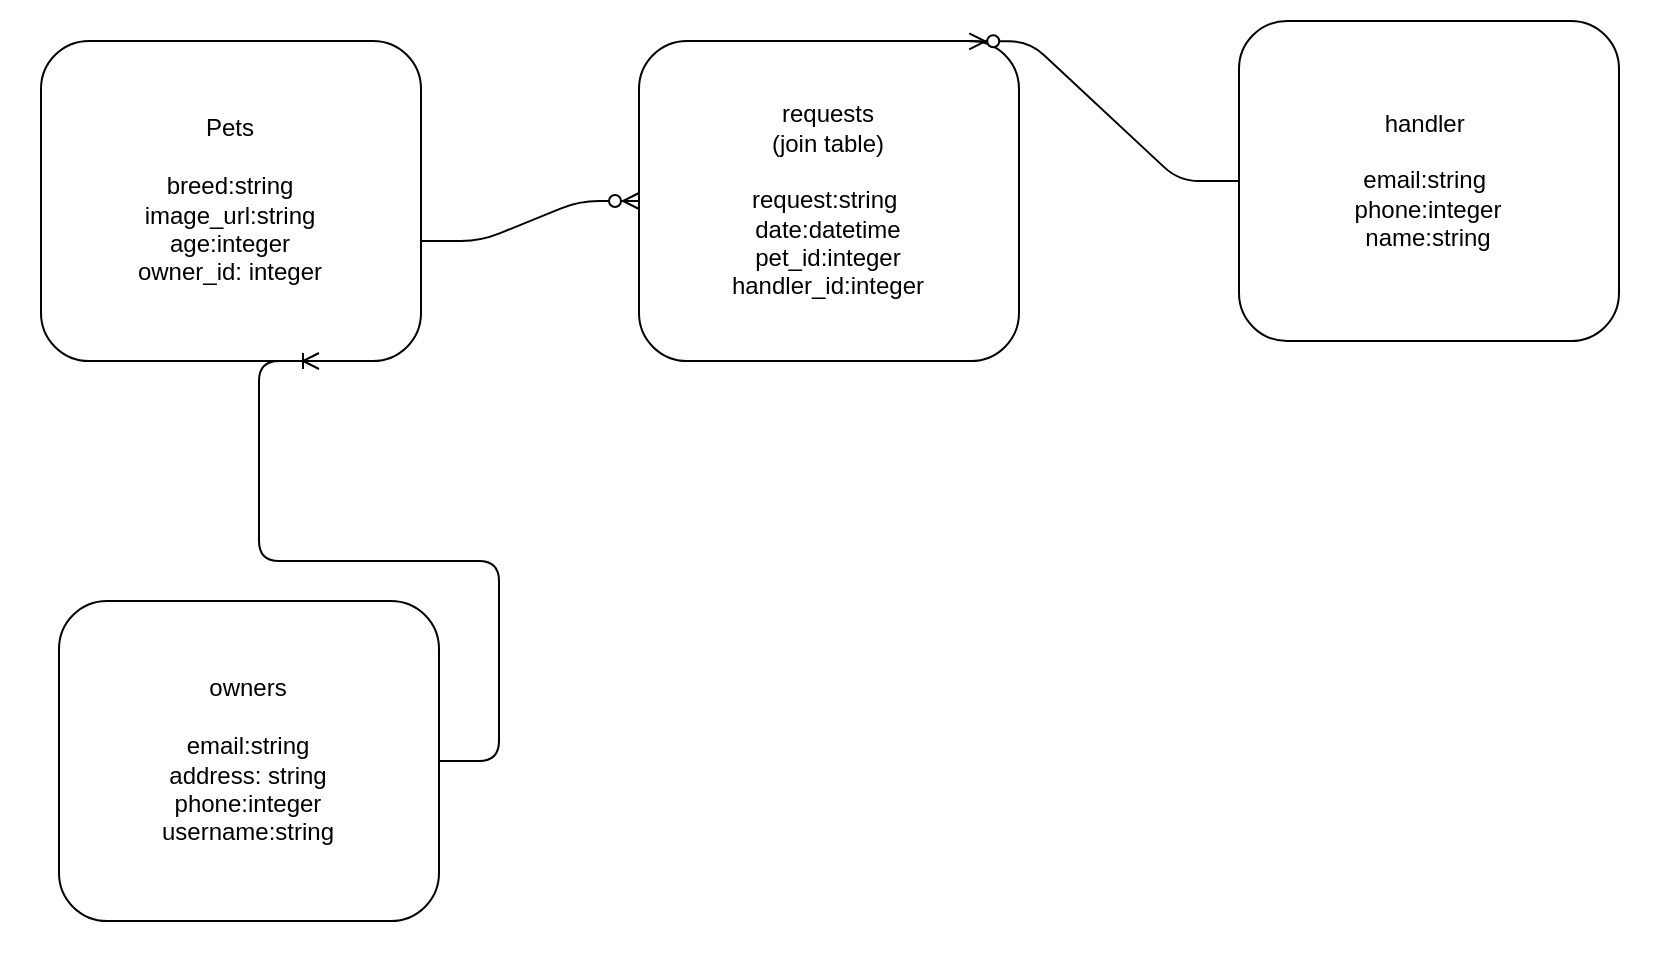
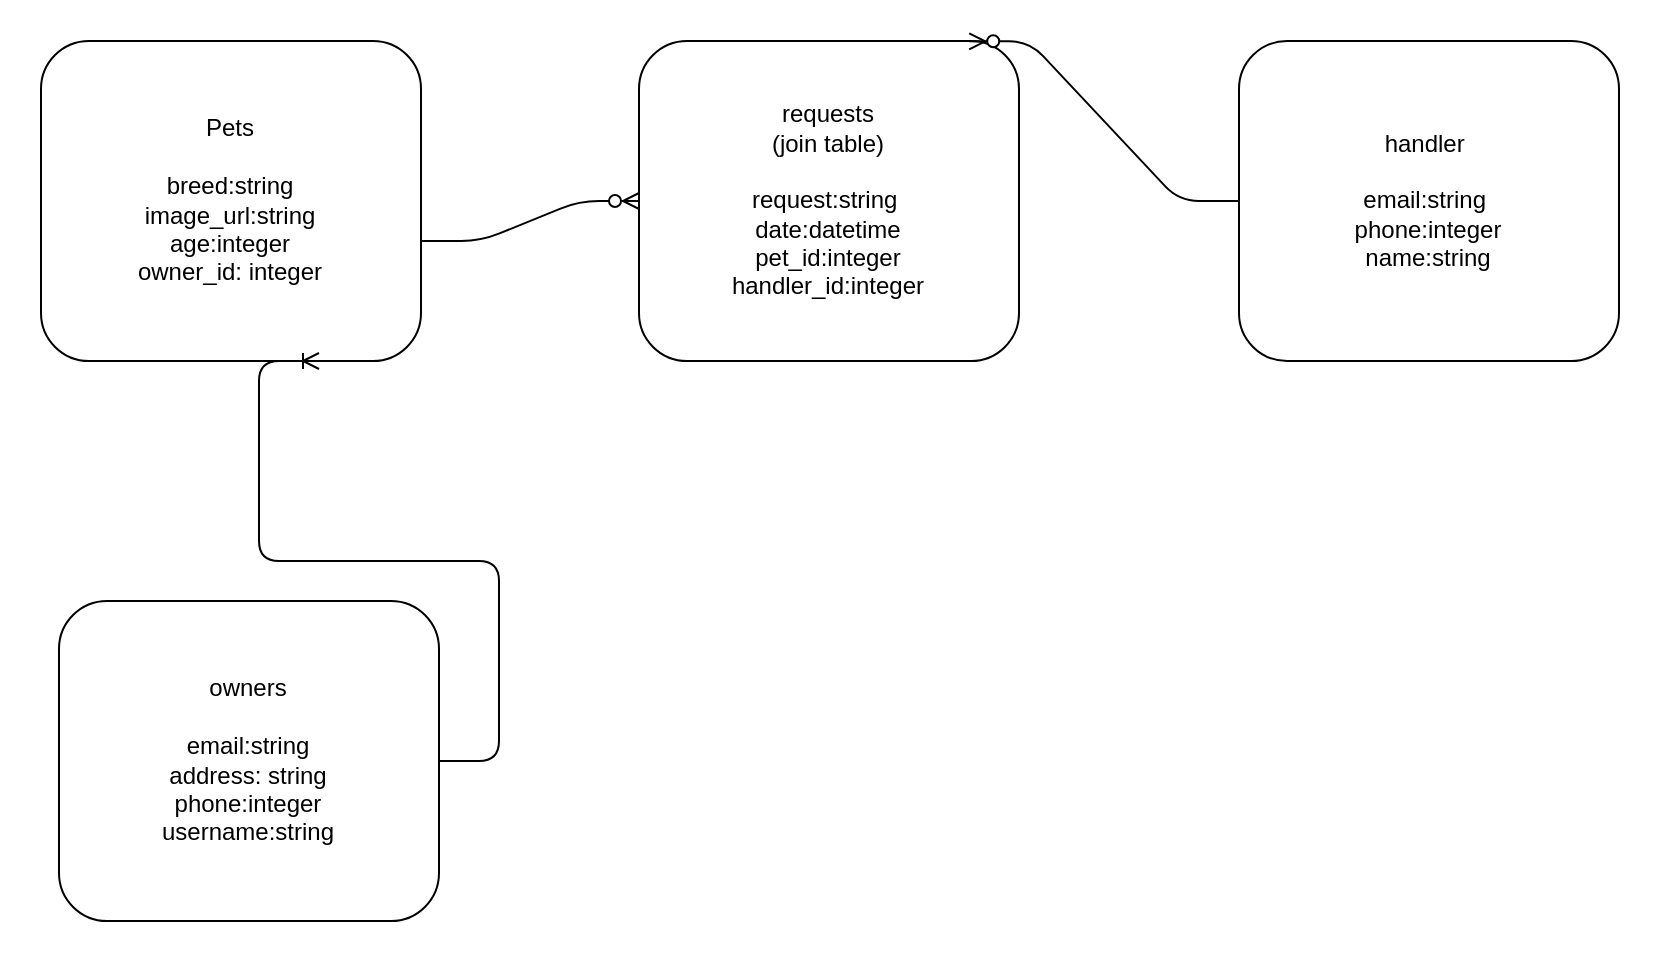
- <mxCell id="4" value="handler&amp;nbsp;&lt;br&gt;&lt;br&gt;email:string&amp;nbsp;&lt;br&gt;phone:integer&lt;br&gt;name:string" style="rounded=1;whiteSpace=wrap;html=1;" vertex="1" parent="1"><mxGeometry x="619" y="10" width="190" height="160" as="geometry" /></mxCell>
+ <mxCell id="4" value="handler&amp;nbsp;&lt;br&gt;&lt;br&gt;email:string&amp;nbsp;&lt;br&gt;phone:integer&lt;br&gt;name:string" style="rounded=1;whiteSpace=wrap;html=1;" vertex="1" parent="1"><mxGeometry x="619" y="20" width="190" height="160" as="geometry" /></mxCell>
